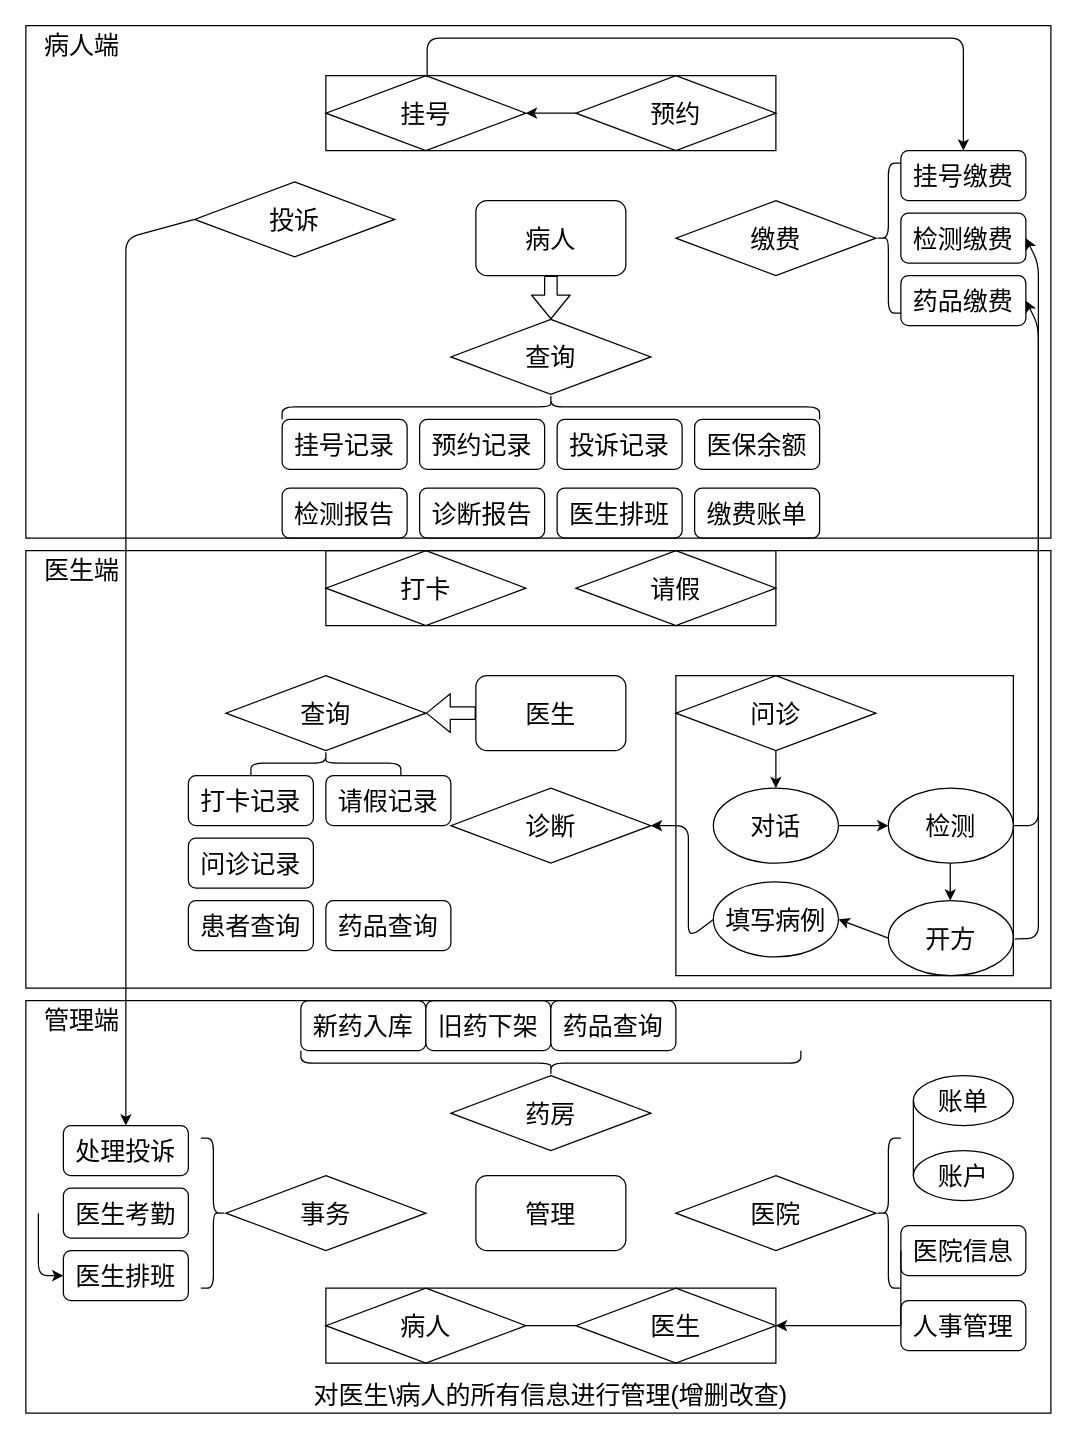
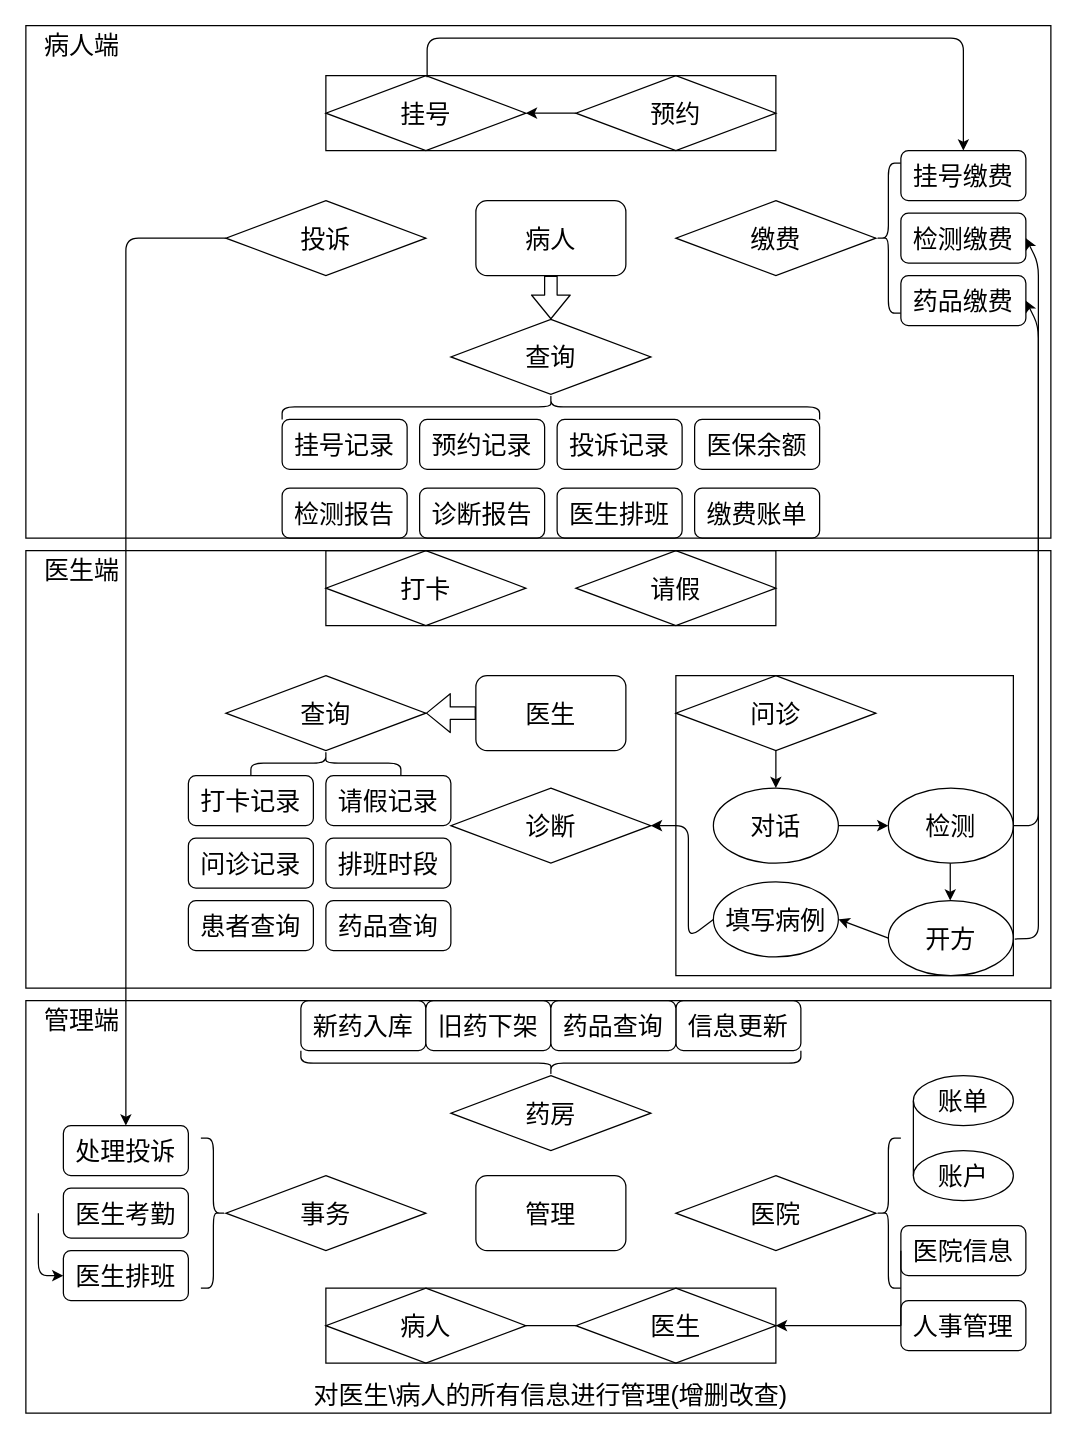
- <mxCell id="16" value="投诉" style="rhombus;whiteSpace=wrap;html=1;fontFamily=Helvetica;fontSize=20;" parent="1" vertex="1"><mxGeometry x="155" y="145" width="160" height="60" as="geometry" /></mxCell>
+ <mxCell id="16" value="投诉" style="rhombus;whiteSpace=wrap;html=1;fontFamily=Helvetica;fontSize=20;" parent="1" vertex="1"><mxGeometry x="180" y="160" width="160" height="60" as="geometry" /></mxCell>
+ <mxCell id="74" value="&lt;font style=&quot;font-size: 20px;&quot;&gt;排班时段&lt;/font&gt;" style="rounded=1;whiteSpace=wrap;html=1;fontFamily=Helvetica;fontSize=20;" parent="1" vertex="1"><mxGeometry x="260" y="670" width="100" height="40" as="geometry" /></mxCell>
+ <mxCell id="49" value="&lt;font style=&quot;font-size: 20px;&quot;&gt;信息更新&lt;/font&gt;" style="rounded=1;whiteSpace=wrap;html=1;fontFamily=Helvetica;fontSize=20;" parent="1" vertex="1"><mxGeometry x="540" y="800" width="100" height="40" as="geometry" /></mxCell>
